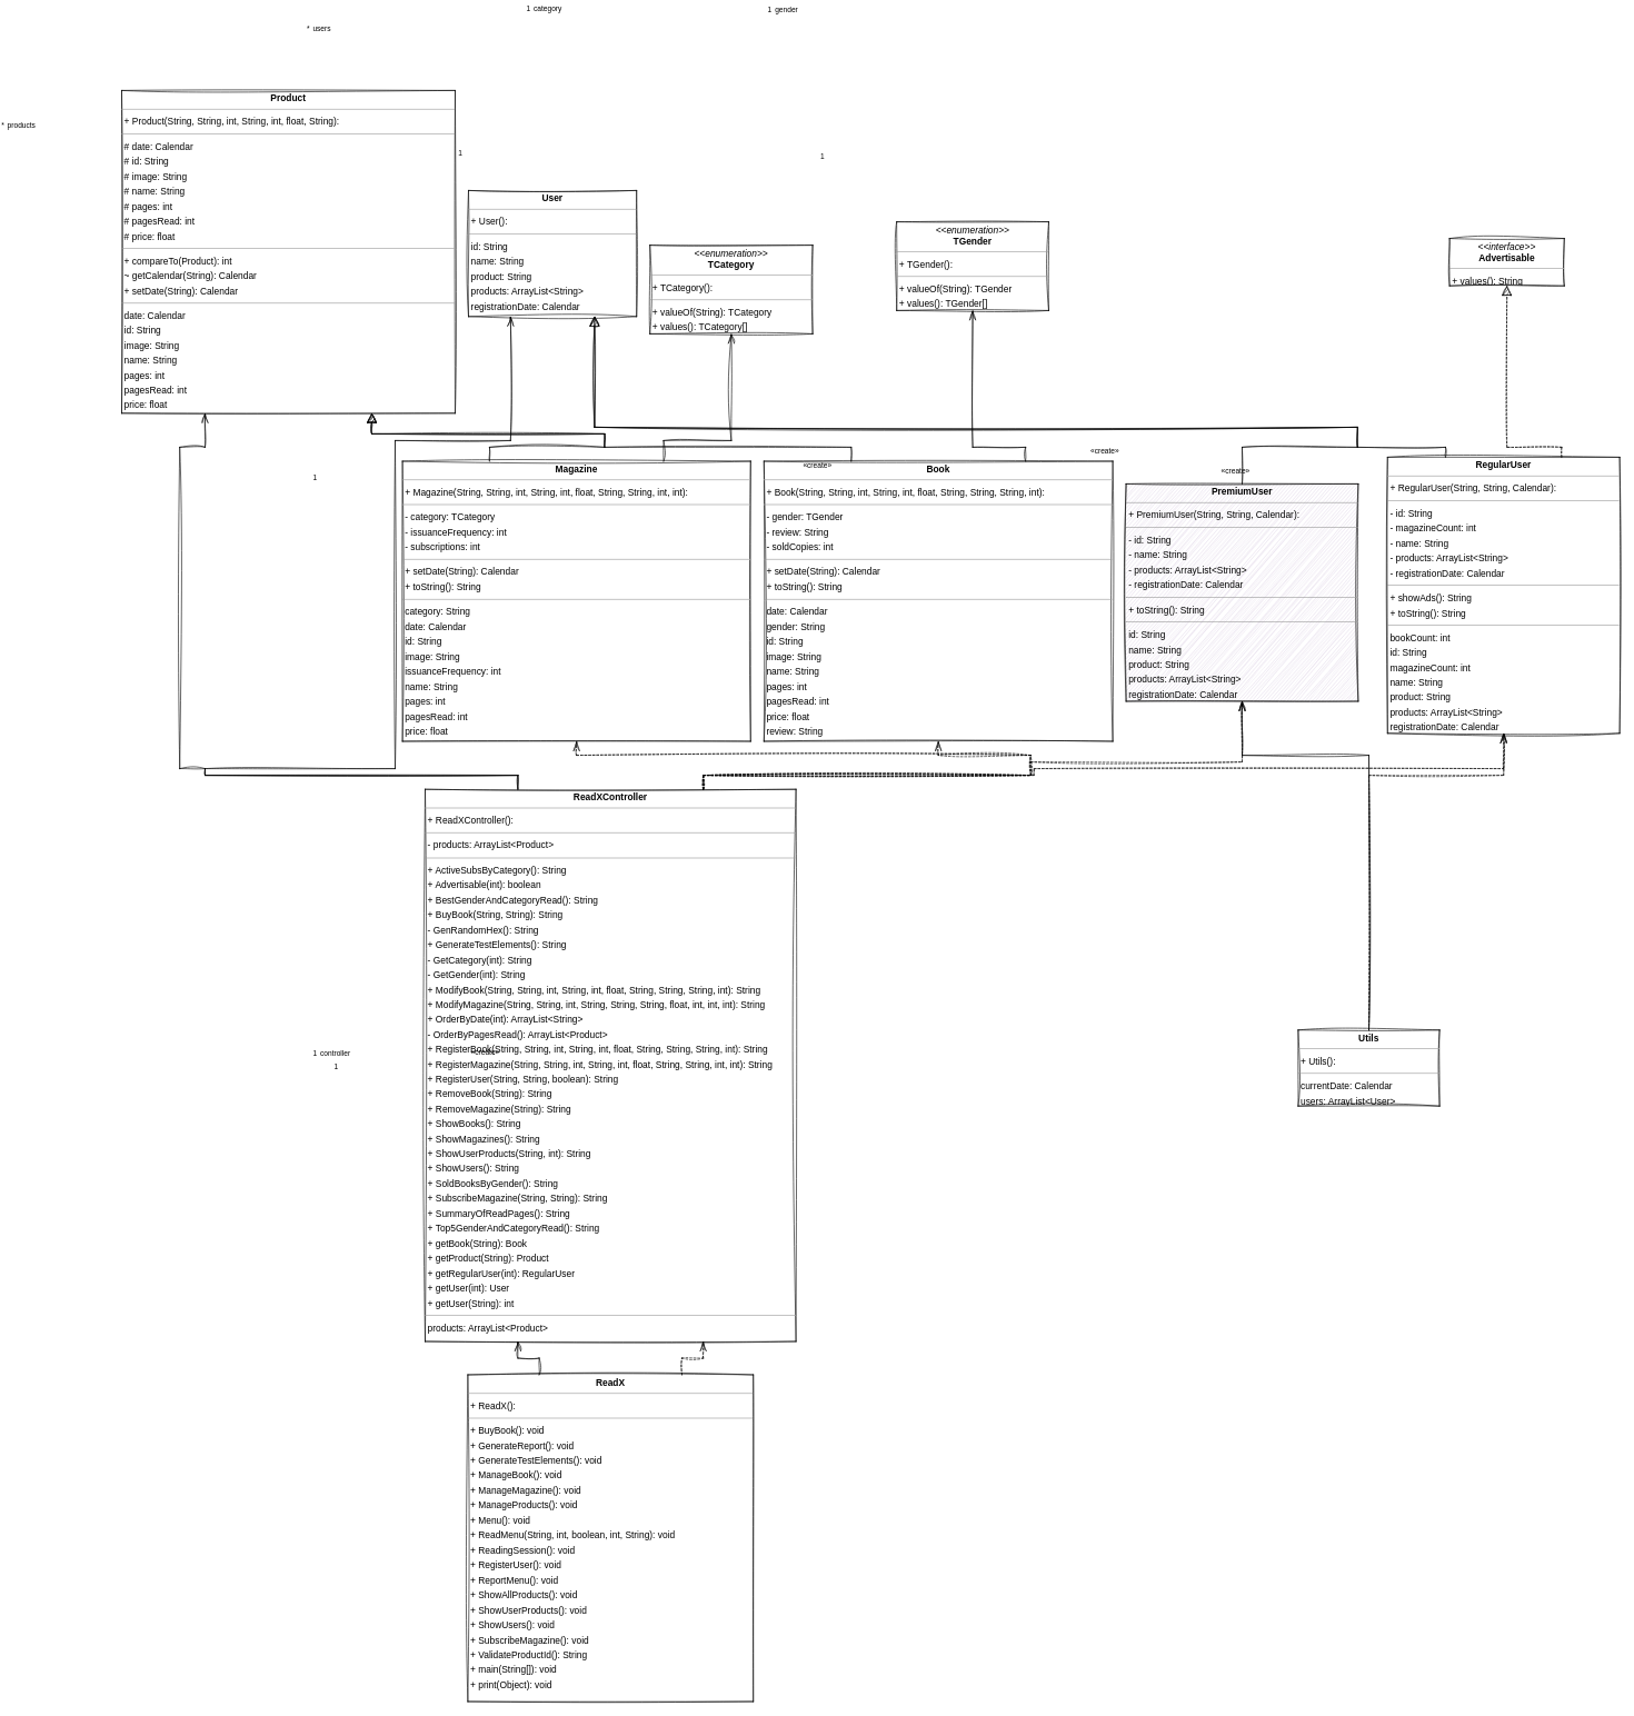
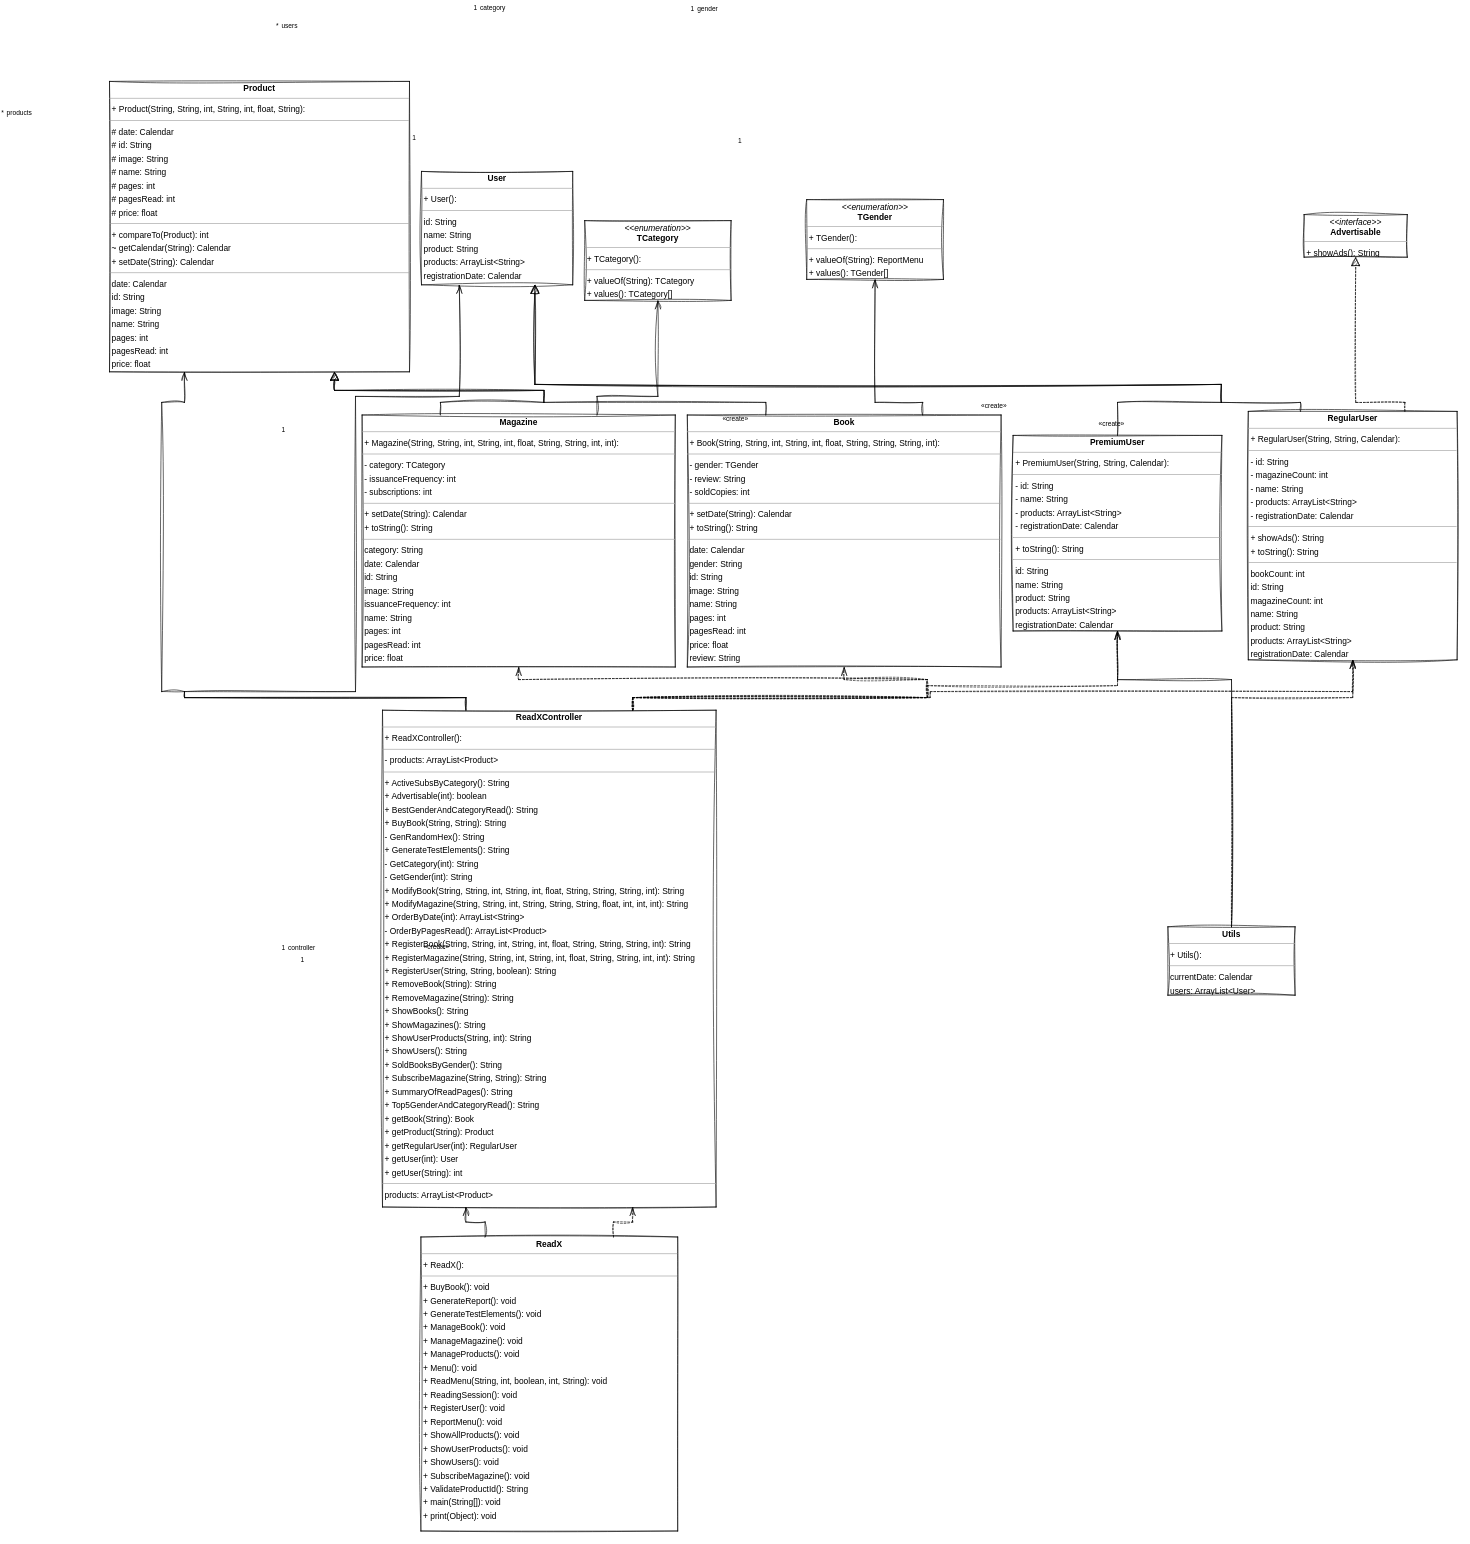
- <mxCell id="11" value="&lt;p style=&quot;margin:0px;margin-top:4px;text-align:center;&quot;&gt;&lt;i&gt;&amp;lt;&amp;lt;enumeration&amp;gt;&amp;gt;&lt;/i&gt;&lt;br/&gt;&lt;b&gt;TGender&lt;/b&gt;&lt;/p&gt;&lt;hr size=&quot;1&quot;/&gt;&lt;p style=&quot;margin:0 0 0 4px;line-height:1.6;&quot;&gt;+ TGender(): &lt;/p&gt;&lt;hr size=&quot;1&quot;/&gt;&lt;p style=&quot;margin:0 0 0 4px;line-height:1.6;&quot;&gt;+ valueOf(String): TGender&lt;br/&gt;+ values(): TGender[]&lt;/p&gt;" style="verticalAlign=top;align=left;overflow=fill;fontSize=14;fontFamily=Helvetica;html=1;rounded=0;shadow=0;comic=0;labelBackgroundColor=none;strokeWidth=1;sketch=1;curveFitting=1;jiggle=2;" parent="1" vertex="1"><mxGeometry x="1182" y="217" width="228" height="133" as="geometry" /></mxCell>
+ <mxCell id="11" value="&lt;p style=&quot;margin:0px;margin-top:4px;text-align:center;&quot;&gt;&lt;i&gt;&amp;lt;&amp;lt;enumeration&amp;gt;&amp;gt;&lt;/i&gt;&lt;br/&gt;&lt;b&gt;TGender&lt;/b&gt;&lt;/p&gt;&lt;hr size=&quot;1&quot;/&gt;&lt;p style=&quot;margin:0 0 0 4px;line-height:1.6;&quot;&gt;+ TGender(): &lt;/p&gt;&lt;hr size=&quot;1&quot;/&gt;&lt;p style=&quot;margin:0 0 0 4px;line-height:1.6;&quot;&gt;+ valueOf(String): ReportMenu&lt;br/&gt;+ values(): TGender[]&lt;/p&gt;" style="verticalAlign=top;align=left;overflow=fill;fontSize=14;fontFamily=Helvetica;html=1;rounded=0;shadow=0;comic=0;labelBackgroundColor=none;strokeWidth=1;sketch=1;curveFitting=1;jiggle=2;" parent="1" vertex="1"><mxGeometry x="1182" y="217" width="228" height="133" as="geometry" /></mxCell>
- <mxCell id="2" value="&lt;p style=&quot;margin:0px;margin-top:4px;text-align:center;&quot;&gt;&lt;i&gt;&amp;lt;&amp;lt;interface&amp;gt;&amp;gt;&lt;/i&gt;&lt;br/&gt;&lt;b&gt;Advertisable&lt;/b&gt;&lt;/p&gt;&lt;hr size=&quot;1&quot;/&gt;&lt;p style=&quot;margin:0 0 0 4px;line-height:1.6;&quot;&gt;+ values(): String&lt;/p&gt;" style="verticalAlign=top;align=left;overflow=fill;fontSize=14;fontFamily=Helvetica;html=1;rounded=0;shadow=0;comic=0;labelBackgroundColor=none;strokeWidth=1;sketch=1;curveFitting=1;jiggle=2;" parent="1" vertex="1"><mxGeometry x="2011" y="242" width="172" height="71" as="geometry" /></mxCell>
+ <mxCell id="2" value="&lt;p style=&quot;margin:0px;margin-top:4px;text-align:center;&quot;&gt;&lt;i&gt;&amp;lt;&amp;lt;interface&amp;gt;&amp;gt;&lt;/i&gt;&lt;br/&gt;&lt;b&gt;Advertisable&lt;/b&gt;&lt;/p&gt;&lt;hr size=&quot;1&quot;/&gt;&lt;p style=&quot;margin:0 0 0 4px;line-height:1.6;&quot;&gt;+ showAds(): String&lt;/p&gt;" style="verticalAlign=top;align=left;overflow=fill;fontSize=14;fontFamily=Helvetica;html=1;rounded=0;shadow=0;comic=0;labelBackgroundColor=none;strokeWidth=1;sketch=1;curveFitting=1;jiggle=2;" parent="1" vertex="1"><mxGeometry x="2011" y="242" width="172" height="71" as="geometry" /></mxCell>
- <mxCell id="5" value="&lt;p style=&quot;margin:0px;margin-top:4px;text-align:center;&quot;&gt;&lt;b&gt;PremiumUser&lt;/b&gt;&lt;/p&gt;&lt;hr size=&quot;1&quot;/&gt;&lt;p style=&quot;margin:0 0 0 4px;line-height:1.6;&quot;&gt;+ PremiumUser(String, String, Calendar): &lt;/p&gt;&lt;hr size=&quot;1&quot;/&gt;&lt;p style=&quot;margin:0 0 0 4px;line-height:1.6;&quot;&gt;- id: String&lt;br/&gt;- name: String&lt;br/&gt;- products: ArrayList&amp;lt;String&amp;gt;&lt;br/&gt;- registrationDate: Calendar&lt;/p&gt;&lt;hr size=&quot;1&quot;/&gt;&lt;p style=&quot;margin:0 0 0 4px;line-height:1.6;&quot;&gt;+ toString(): String&lt;/p&gt;&lt;hr size=&quot;1&quot;/&gt;&lt;p style=&quot;margin:0 0 0 4px;line-height:1.6;&quot;&gt; id: String&lt;br/&gt; name: String&lt;br/&gt; product: String&lt;br/&gt; products: ArrayList&amp;lt;String&amp;gt;&lt;br/&gt; registrationDate: Calendar&lt;/p&gt;" style="verticalAlign=top;align=left;overflow=fill;fontSize=14;fontFamily=Helvetica;html=1;rounded=0;shadow=0;comic=0;labelBackgroundColor=none;strokeWidth=1;sketch=1;curveFitting=1;jiggle=2;fillColor=#e1d5e7;" parent="1" vertex="1"><mxGeometry x="1526" y="610" width="348" height="326" as="geometry" /></mxCell>
+ <mxCell id="5" value="&lt;p style=&quot;margin:0px;margin-top:4px;text-align:center;&quot;&gt;&lt;b&gt;PremiumUser&lt;/b&gt;&lt;/p&gt;&lt;hr size=&quot;1&quot;/&gt;&lt;p style=&quot;margin:0 0 0 4px;line-height:1.6;&quot;&gt;+ PremiumUser(String, String, Calendar): &lt;/p&gt;&lt;hr size=&quot;1&quot;/&gt;&lt;p style=&quot;margin:0 0 0 4px;line-height:1.6;&quot;&gt;- id: String&lt;br/&gt;- name: String&lt;br/&gt;- products: ArrayList&amp;lt;String&amp;gt;&lt;br/&gt;- registrationDate: Calendar&lt;/p&gt;&lt;hr size=&quot;1&quot;/&gt;&lt;p style=&quot;margin:0 0 0 4px;line-height:1.6;&quot;&gt;+ toString(): String&lt;/p&gt;&lt;hr size=&quot;1&quot;/&gt;&lt;p style=&quot;margin:0 0 0 4px;line-height:1.6;&quot;&gt; id: String&lt;br/&gt; name: String&lt;br/&gt; product: String&lt;br/&gt; products: ArrayList&amp;lt;String&amp;gt;&lt;br/&gt; registrationDate: Calendar&lt;/p&gt;" style="verticalAlign=top;align=left;overflow=fill;fontSize=14;fontFamily=Helvetica;html=1;rounded=0;shadow=0;comic=0;labelBackgroundColor=none;strokeWidth=1;sketch=1;curveFitting=1;jiggle=2;" parent="1" vertex="1"><mxGeometry x="1526" y="610" width="348" height="326" as="geometry" /></mxCell>
